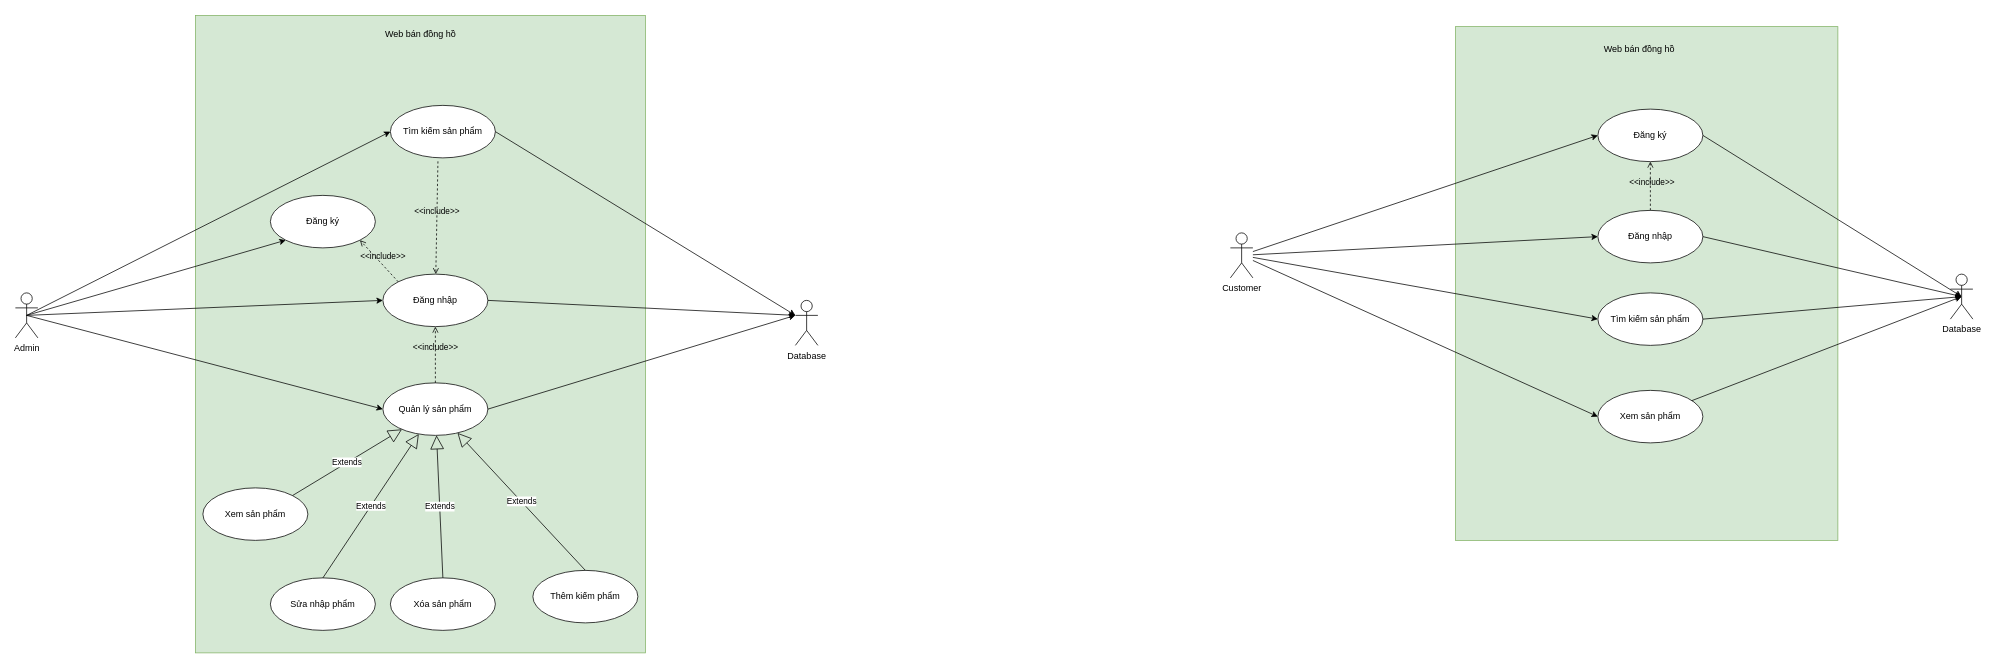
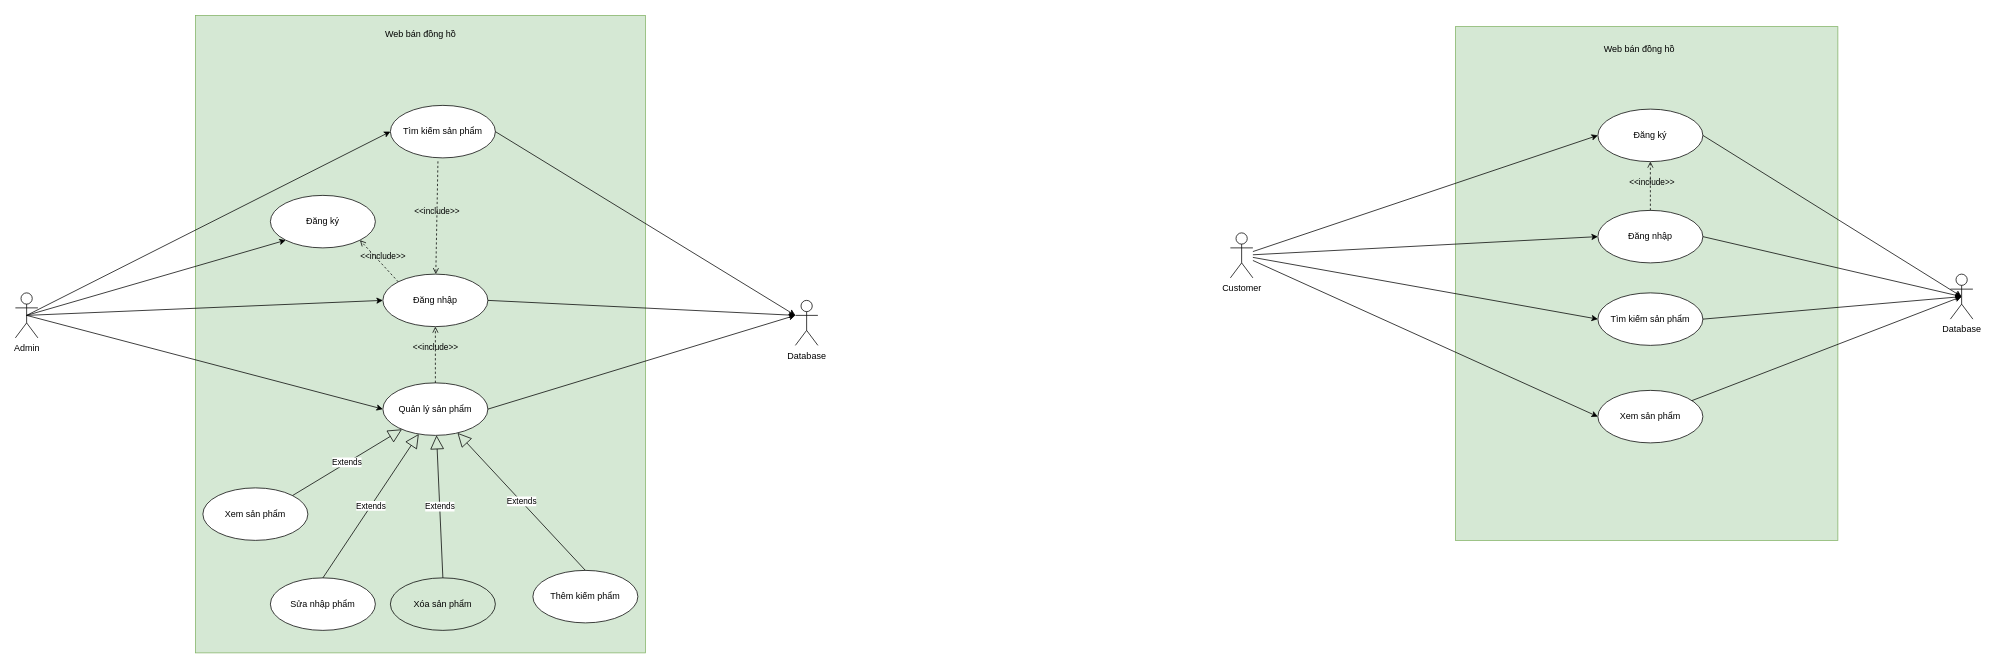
- <mxCell id="23" value="Xóa sản phẩm" style="ellipse;whiteSpace=wrap;html=1;" parent="1" vertex="1"><mxGeometry x="520" y="770" width="140" height="70" as="geometry" /></mxCell>
+ <mxCell id="23" value="Xóa sản phẩm" style="ellipse;whiteSpace=wrap;html=1;fillColor=#d5e8d4;" parent="1" vertex="1"><mxGeometry x="520" y="770" width="140" height="70" as="geometry" /></mxCell>
